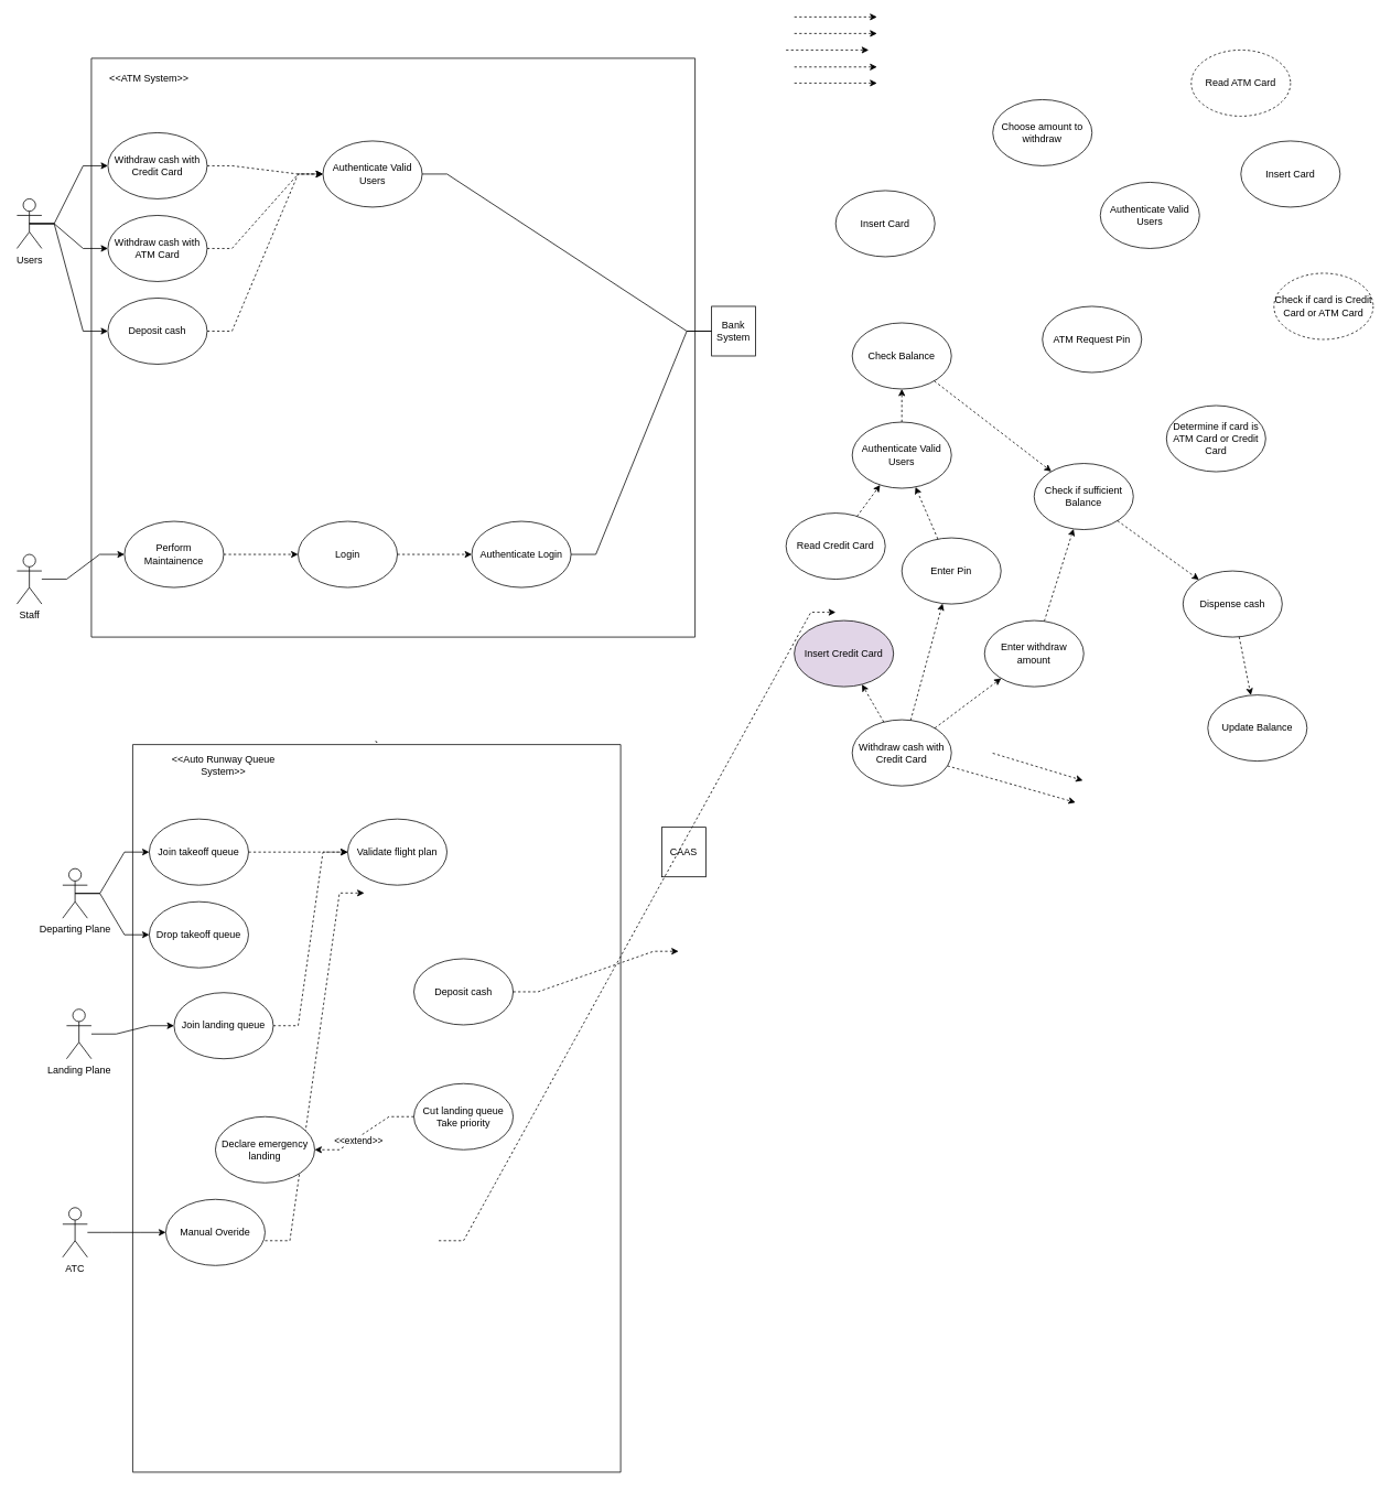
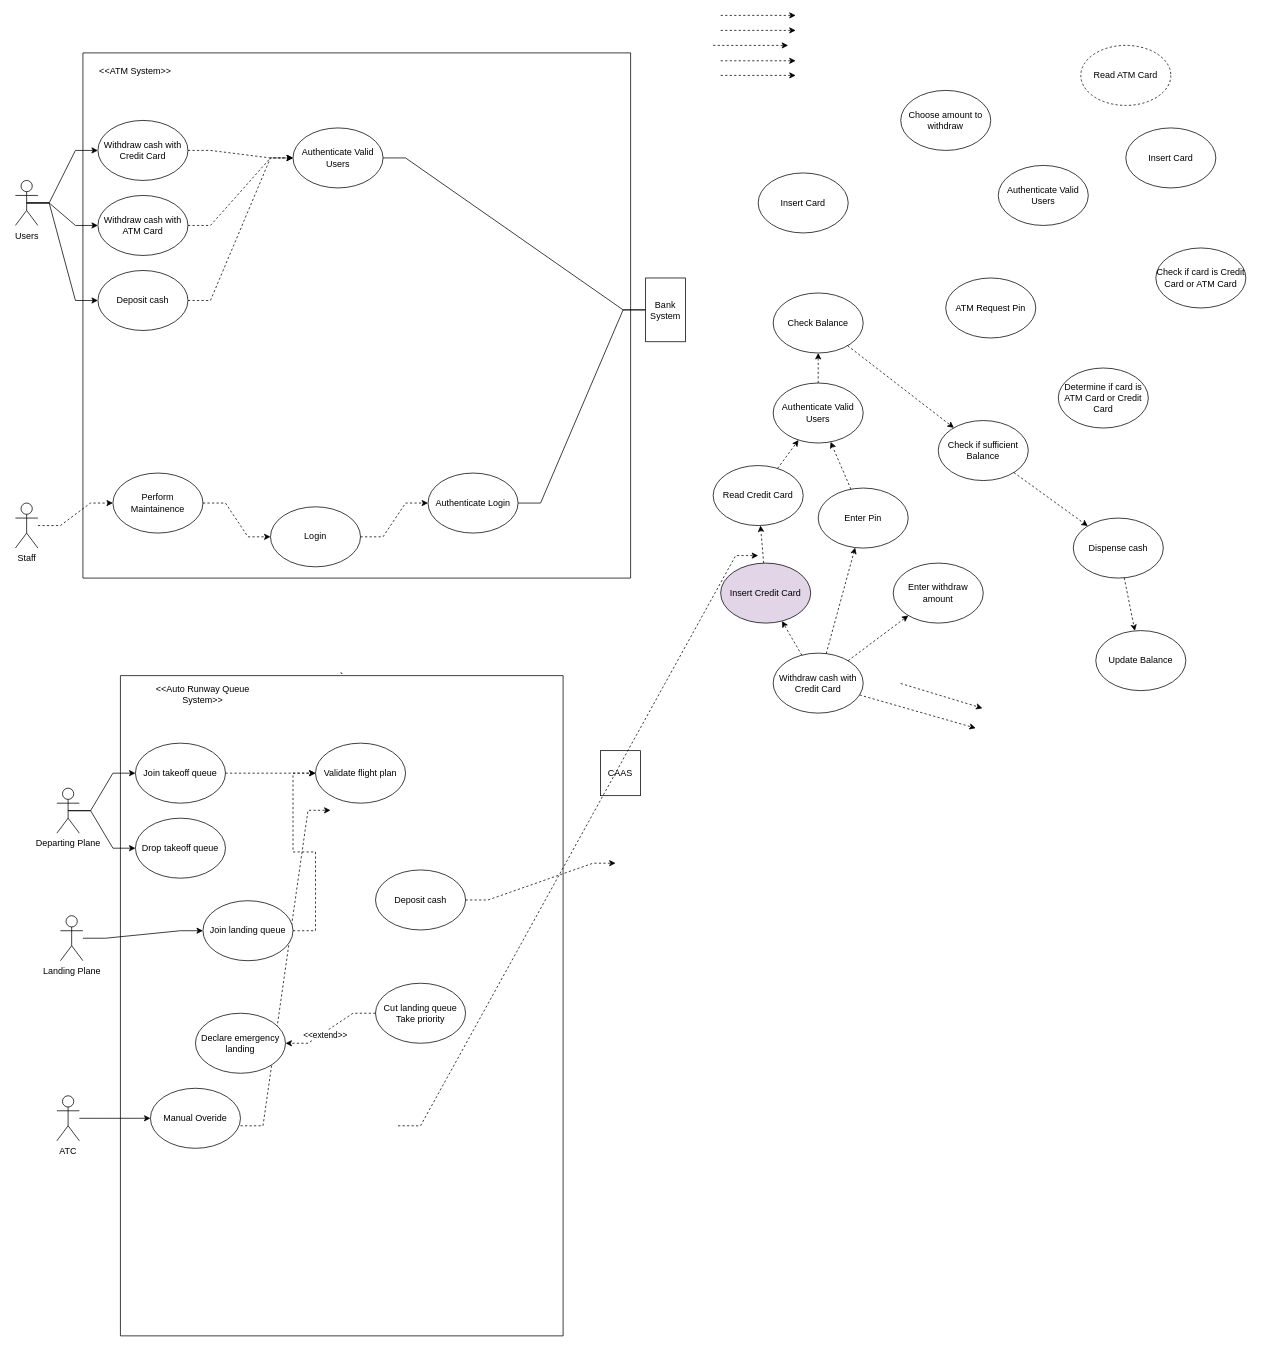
- <mxCell id="42" value="Check if card is Credit Card or ATM Card" style="ellipse;whiteSpace=wrap;html=1;dashed=1;" vertex="1" parent="1"><mxGeometry x="1540" y="330" width="120" height="80" as="geometry" /></mxCell>
+ <mxCell id="42" value="Check if card is Credit Card or ATM Card" style="ellipse;whiteSpace=wrap;html=1;" vertex="1" parent="1"><mxGeometry x="1540" y="330" width="120" height="80" as="geometry" /></mxCell>
- <mxCell id="4" value="Bank System" style="rounded=0;whiteSpace=wrap;html=1;" vertex="1" parent="1"><mxGeometry x="860" y="370" width="53" height="60" as="geometry" /></mxCell>
+ <mxCell id="4" value="Bank System" style="rounded=0;whiteSpace=wrap;html=1;" vertex="1" parent="1"><mxGeometry x="860" y="370" width="53" height="85" as="geometry" /></mxCell>
- <mxCell id="27" value="Login" style="ellipse;whiteSpace=wrap;html=1;" vertex="1" parent="26"><mxGeometry x="250" y="560" width="120" height="80" as="geometry" /></mxCell>
+ <mxCell id="27" value="Login" style="ellipse;whiteSpace=wrap;html=1;" vertex="1" parent="26"><mxGeometry x="250" y="605" width="120" height="80" as="geometry" /></mxCell>
- <mxCell id="16" style="edgeStyle=entityRelationEdgeStyle;rounded=0;orthogonalLoop=1;jettySize=auto;html=1;" edge="1" parent="1" source="17" target="29"><mxGeometry relative="1" as="geometry"><mxPoint x="70" y="830" as="targetPoint" /></mxGeometry></mxCell>
+ <mxCell id="16" style="edgeStyle=entityRelationEdgeStyle;rounded=0;orthogonalLoop=1;jettySize=auto;html=1;dashed=1;" edge="1" parent="1" source="17" target="29"><mxGeometry relative="1" as="geometry"><mxPoint x="70" y="830" as="targetPoint" /></mxGeometry></mxCell>
- <mxCell id="51" value="" style="rounded=0;orthogonalLoop=1;jettySize=auto;html=1;dashed=1;" edge="1" parent="1" source="57" target="10"><mxGeometry relative="1" as="geometry"><mxPoint x="1202" y="996" as="sourcePoint" /><mxPoint x="1140" y="940" as="targetPoint" /></mxGeometry></mxCell>
+ <mxCell id="53" value="" style="rounded=0;orthogonalLoop=1;jettySize=auto;html=1;dashed=1;" edge="1" parent="1" source="44" target="13"><mxGeometry relative="1" as="geometry"><mxPoint x="1096" y="754" as="sourcePoint" /><mxPoint x="1200" y="610" as="targetPoint" /></mxGeometry></mxCell>
- <mxCell id="75" value="Join landing queue" style="ellipse;whiteSpace=wrap;html=1;" vertex="1" parent="65"><mxGeometry x="50" y="300" width="120" height="80" as="geometry" /></mxCell>
+ <mxCell id="75" value="Join landing queue" style="ellipse;whiteSpace=wrap;html=1;" vertex="1" parent="65"><mxGeometry x="110" y="300" width="120" height="80" as="geometry" /></mxCell>
